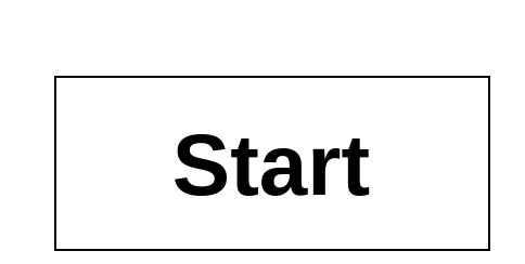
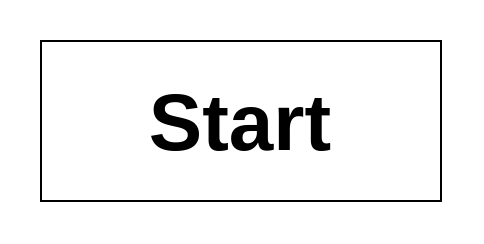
- <mxCell id="2" value="Start" style="rounded=0;whiteSpace=wrap;html=1;fontStyle=1;fontSize=40;" vertex="1" parent="1"><mxGeometry x="25" y="35" width="200" height="80" as="geometry" /></mxCell>
+ <mxCell id="2" value="Start" style="rounded=0;whiteSpace=wrap;html=1;fontStyle=1;fontSize=40;" vertex="1" parent="1"><mxGeometry x="20" y="20" width="200" height="80" as="geometry" /></mxCell>
